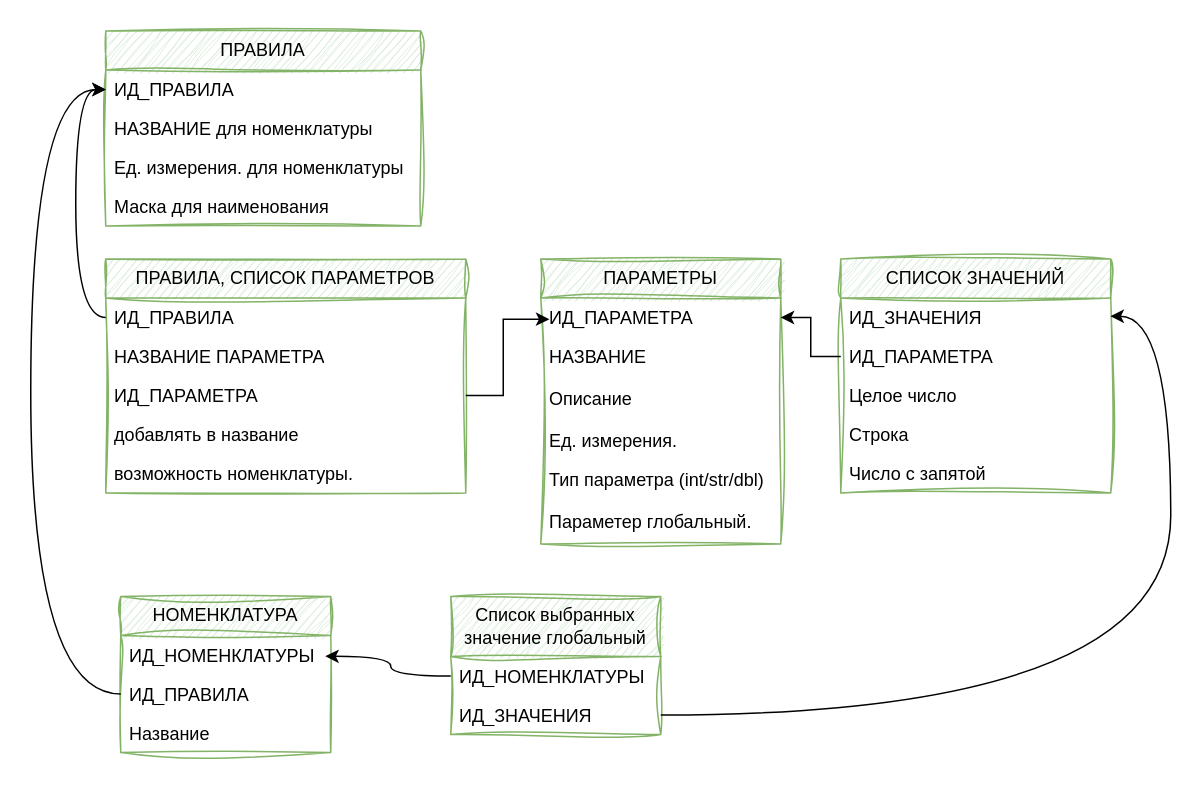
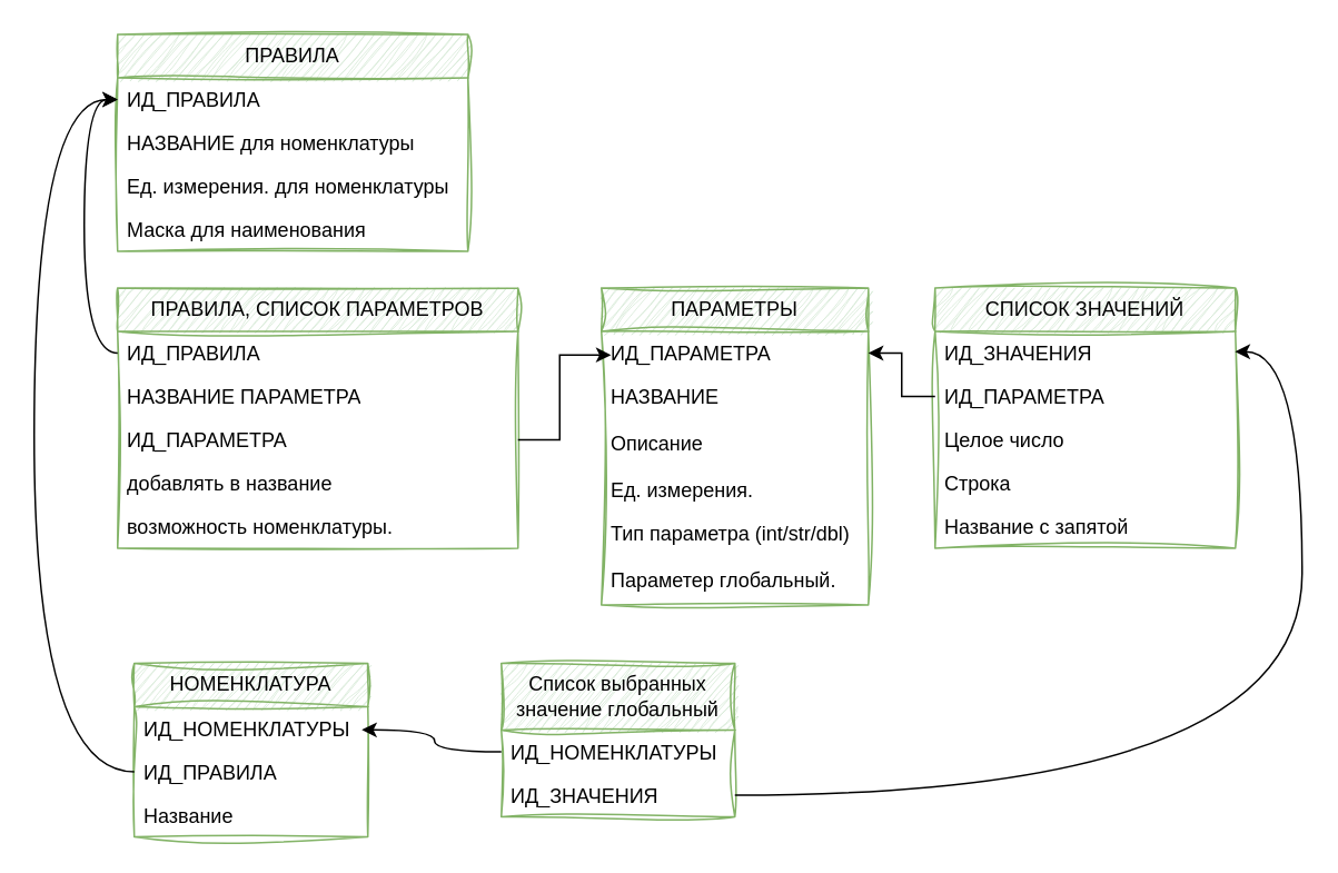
- <mxCell id="21" value="Число с запятой" style="text;strokeColor=none;fillColor=none;align=left;verticalAlign=top;spacingLeft=4;spacingRight=4;overflow=hidden;rotatable=0;points=[[0,0.5],[1,0.5]];portConstraint=eastwest;whiteSpace=wrap;html=1;fontFamily=Helvetica;fontSize=12;fontColor=default;fontStyle=0;" vertex="1" parent="16"><mxGeometry y="130" width="180" height="26" as="geometry" /></mxCell>
+ <mxCell id="21" value="Название с запятой" style="text;strokeColor=none;fillColor=none;align=left;verticalAlign=top;spacingLeft=4;spacingRight=4;overflow=hidden;rotatable=0;points=[[0,0.5],[1,0.5]];portConstraint=eastwest;whiteSpace=wrap;html=1;fontFamily=Helvetica;fontSize=12;fontColor=default;fontStyle=0;" vertex="1" parent="16"><mxGeometry y="130" width="180" height="26" as="geometry" /></mxCell>
